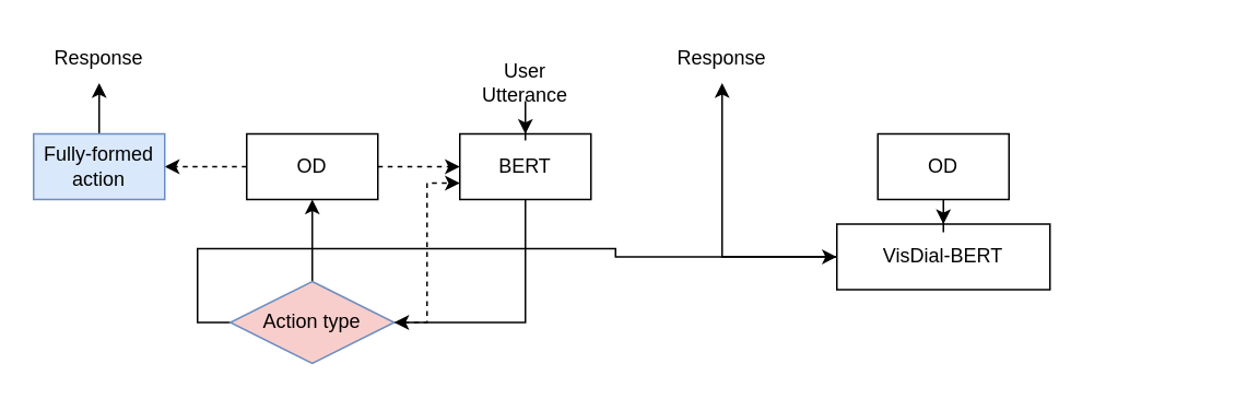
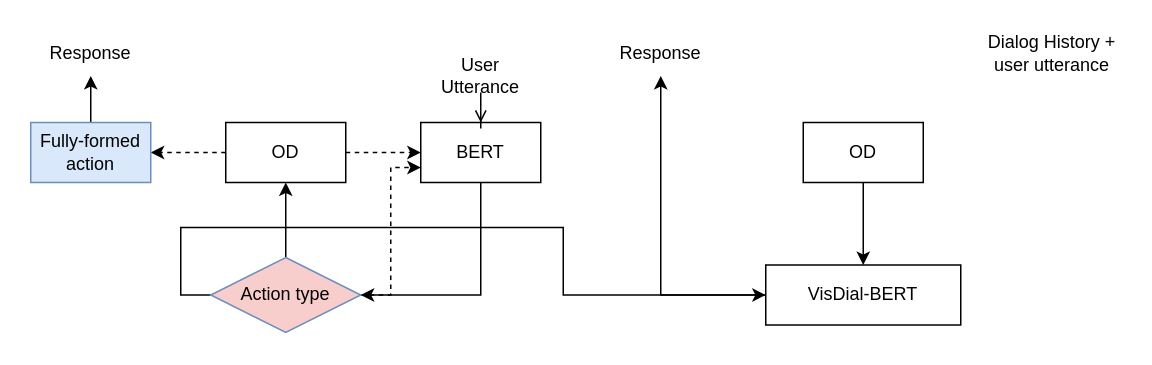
+ <mxCell id="21" value="Dialog History + user utterance" style="text;html=1;strokeColor=none;fillColor=none;align=center;verticalAlign=middle;whiteSpace=wrap;rounded=0;" vertex="1" parent="1"><mxGeometry x="656" y="20" width="90" height="30" as="geometry" /></mxCell>
- <mxCell id="19" style="edgeStyle=orthogonalEdgeStyle;rounded=0;orthogonalLoop=1;jettySize=auto;html=1;entryX=0.5;entryY=0;entryDx=0;entryDy=0;" edge="1" parent="1" source="20" target="3"><mxGeometry relative="1" as="geometry" /></mxCell>
+ <mxCell id="19" style="edgeStyle=orthogonalEdgeStyle;rounded=0;orthogonalLoop=1;jettySize=auto;html=1;entryX=0.5;entryY=0;entryDx=0;entryDy=0;endArrow=open;" edge="1" parent="1" source="20" target="3"><mxGeometry relative="1" as="geometry" /></mxCell>
- <mxCell id="14" value="VisDial-BERT" style="rounded=0;whiteSpace=wrap;html=1;" parent="1" vertex="1"><mxGeometry x="510" y="136" width="130" height="40" as="geometry" /></mxCell>
+ <mxCell id="14" value="VisDial-BERT" style="rounded=0;whiteSpace=wrap;html=1;" parent="1" vertex="1"><mxGeometry x="510" y="176" width="130" height="40" as="geometry" /></mxCell>
